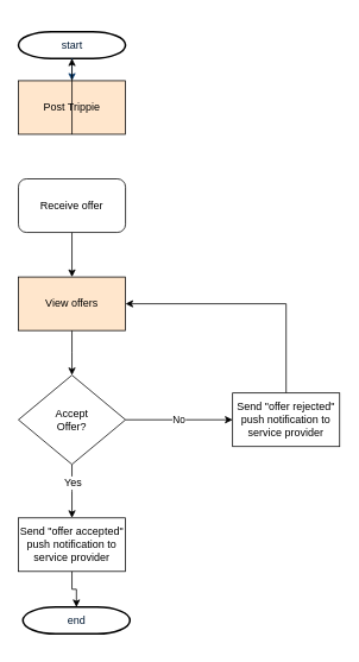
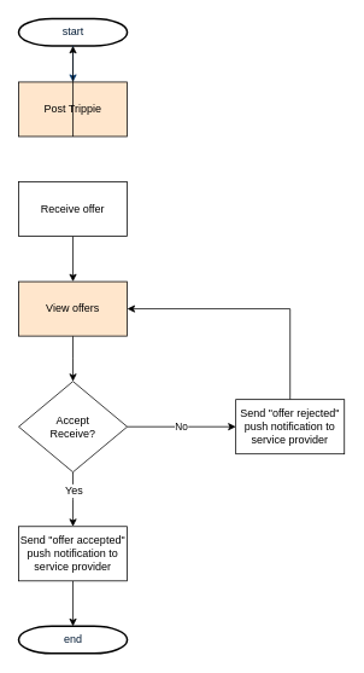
- <mxCell id="2" value="start" style="shape=mxgraph.flowchart.terminator;fillColor=#FFFFFF;strokeColor=#000000;strokeWidth=2;gradientColor=none;gradientDirection=north;fontColor=#001933;fontStyle=0;html=1;" parent="1" vertex="1"><mxGeometry x="20" y="35" width="120" height="30" as="geometry" /></mxCell>
+ <mxCell id="2" value="start" style="shape=mxgraph.flowchart.terminator;fillColor=#FFFFFF;strokeColor=#000000;strokeWidth=2;gradientColor=none;gradientDirection=north;fontColor=#001933;fontStyle=0;html=1;" parent="1" vertex="1"><mxGeometry x="20" y="20" width="120" height="30" as="geometry" /></mxCell>
- <mxCell id="8" value="Receive offer" style="whiteSpace=wrap;html=1;rounded=1;" parent="1" vertex="1"><mxGeometry x="20" y="200" width="120" height="60" as="geometry" /></mxCell>
+ <mxCell id="8" value="Receive offer" style="rounded=0;whiteSpace=wrap;html=1;" parent="1" vertex="1"><mxGeometry x="20" y="200" width="120" height="60" as="geometry" /></mxCell>
- <mxCell id="14" value="Accept&lt;br&gt;Offer?" style="rhombus;whiteSpace=wrap;html=1;" parent="1" vertex="1"><mxGeometry x="20" y="420" width="120" height="100" as="geometry" /></mxCell>
+ <mxCell id="14" value="Accept&lt;br&gt;Receive?" style="rhombus;whiteSpace=wrap;html=1;" parent="1" vertex="1"><mxGeometry x="20" y="420" width="120" height="100" as="geometry" /></mxCell>
- <mxCell id="4" value="end" style="shape=mxgraph.flowchart.terminator;fillColor=#FFFFFF;strokeColor=#000000;strokeWidth=2;gradientColor=none;gradientDirection=north;fontColor=#001933;fontStyle=0;html=1;" parent="1" vertex="1"><mxGeometry x="25" y="680" width="120" height="30" as="geometry" /></mxCell>
+ <mxCell id="4" value="end" style="shape=mxgraph.flowchart.terminator;fillColor=#FFFFFF;strokeColor=#000000;strokeWidth=2;gradientColor=none;gradientDirection=north;fontColor=#001933;fontStyle=0;html=1;" parent="1" vertex="1"><mxGeometry x="20" y="690" width="120" height="30" as="geometry" /></mxCell>
